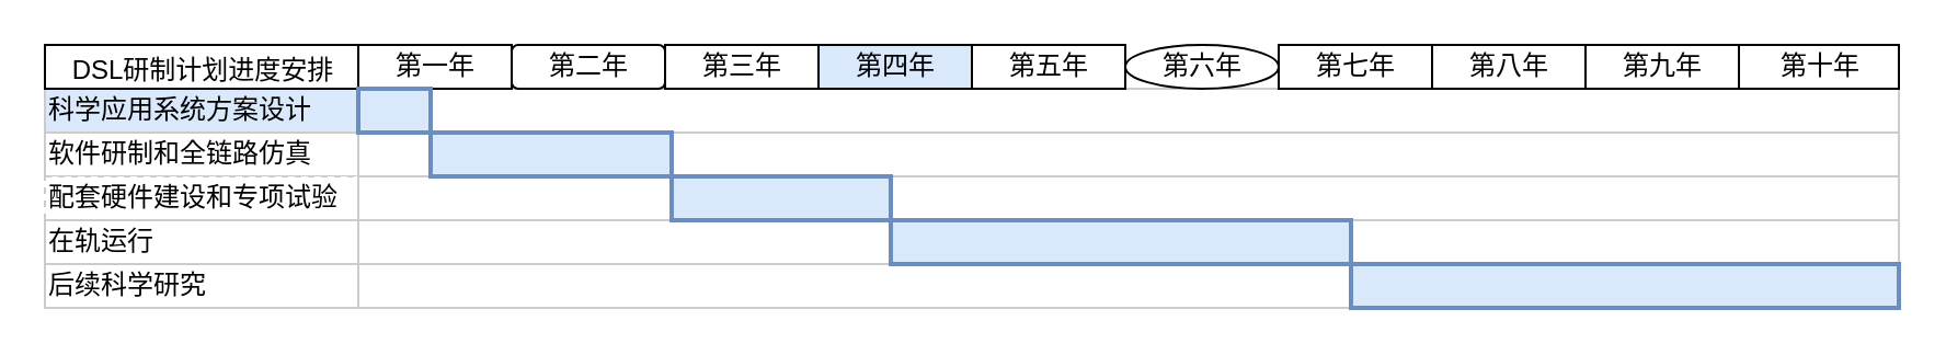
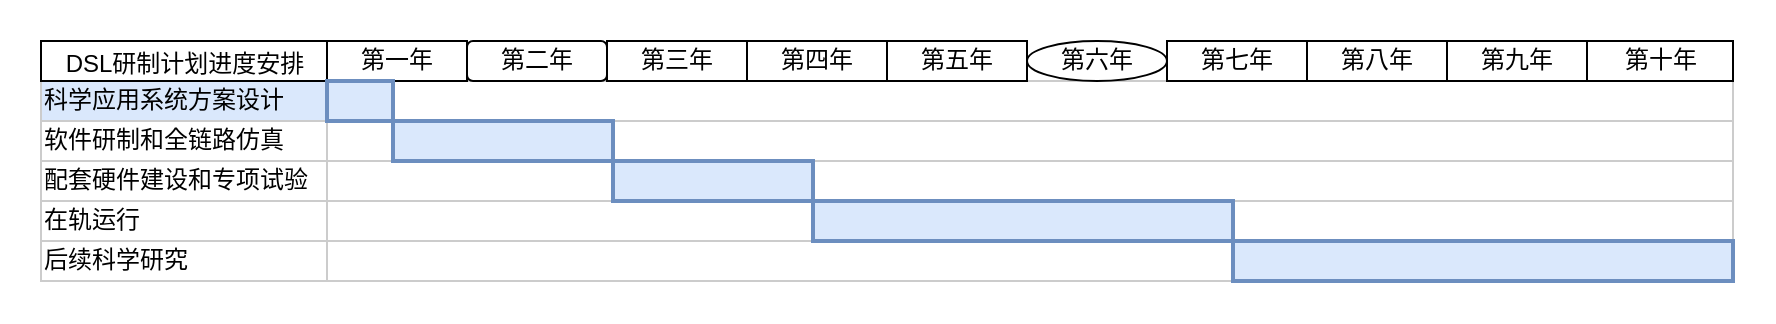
- <mxCell id="12" value="第四年" style="strokeWidth=1;fontStyle=0;html=1;fillColor=#dae8fc;" parent="1" vertex="1"><mxGeometry x="373" y="20" width="70" height="20" as="geometry" /></mxCell>
+ <mxCell id="12" value="第四年" style="strokeWidth=1;fontStyle=0;html=1;" parent="1" vertex="1"><mxGeometry x="373" y="20" width="70" height="20" as="geometry" /></mxCell>
- <mxCell id="4" value="配套硬件建设和专项试验" style="align=left;strokeColor=#CCCCCC;html=1;dashed=1;" parent="1" vertex="1"><mxGeometry x="20" y="80" width="143" height="20" as="geometry" /></mxCell>
+ <mxCell id="4" value="配套硬件建设和专项试验" style="align=left;strokeColor=#CCCCCC;html=1;" parent="1" vertex="1"><mxGeometry x="20" y="80" width="143" height="20" as="geometry" /></mxCell>
